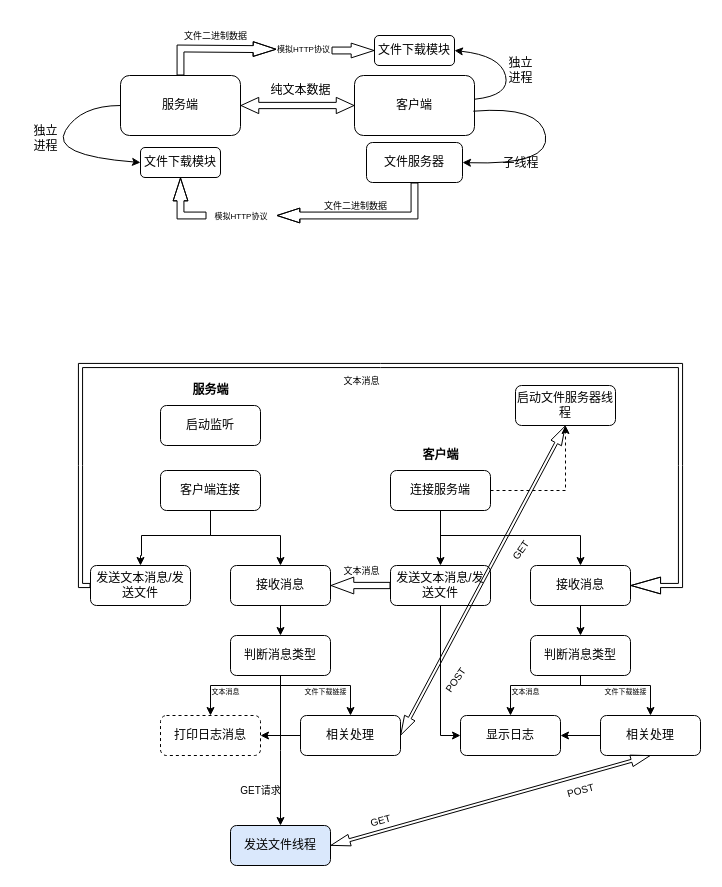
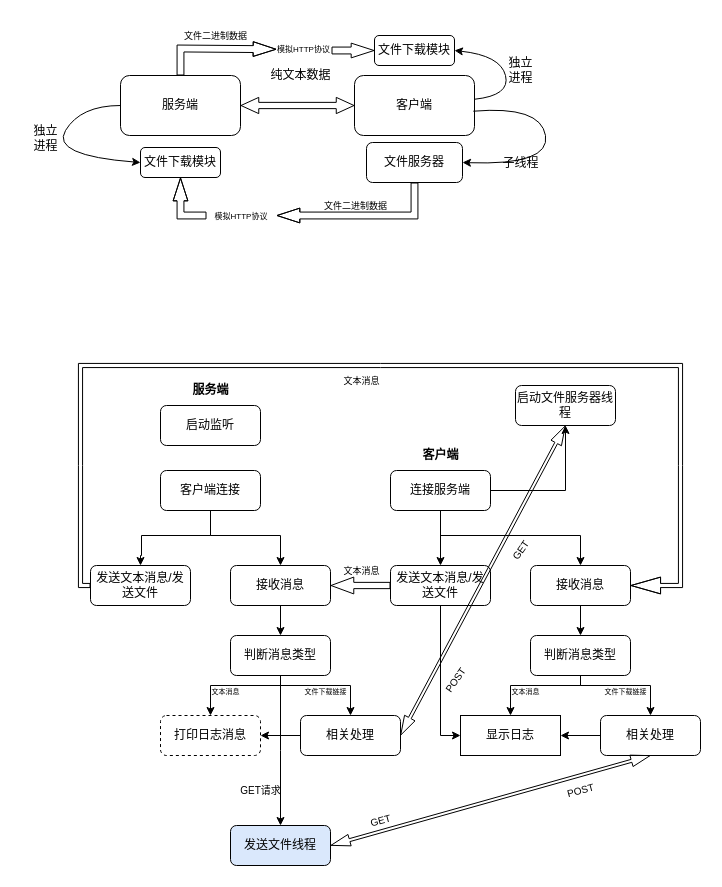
- <mxCell id="7" value="纯文本数据" style="text;html=1;align=center;verticalAlign=middle;resizable=0;points=[];autosize=1;strokeColor=none;fillColor=none;" parent="1" vertex="1"><mxGeometry x="260" y="75" width="80" height="30" as="geometry" /></mxCell>
+ <mxCell id="7" value="纯文本数据" style="text;html=1;align=center;verticalAlign=middle;resizable=0;points=[];autosize=1;strokeColor=none;fillColor=none;" parent="1" vertex="1"><mxGeometry x="260" y="60" width="80" height="30" as="geometry" /></mxCell>
- <mxCell id="24" value="" style="edgeStyle=orthogonalEdgeStyle;rounded=0;orthogonalLoop=1;jettySize=auto;html=1;dashed=1;" parent="1" source="26" target="38" edge="1"><mxGeometry relative="1" as="geometry" /></mxCell>
+ <mxCell id="24" value="" style="edgeStyle=orthogonalEdgeStyle;rounded=0;orthogonalLoop=1;jettySize=auto;html=1;" parent="1" source="26" target="38" edge="1"><mxGeometry relative="1" as="geometry" /></mxCell>
- <mxCell id="48" value="显示日志" style="rounded=1;whiteSpace=wrap;html=1;" parent="1" vertex="1"><mxGeometry x="460" y="715" width="100" height="40" as="geometry" /></mxCell>
+ <mxCell id="48" value="显示日志" style="whiteSpace=wrap;html=1;rounded=0;" parent="1" vertex="1"><mxGeometry x="460" y="715" width="100" height="40" as="geometry" /></mxCell>
